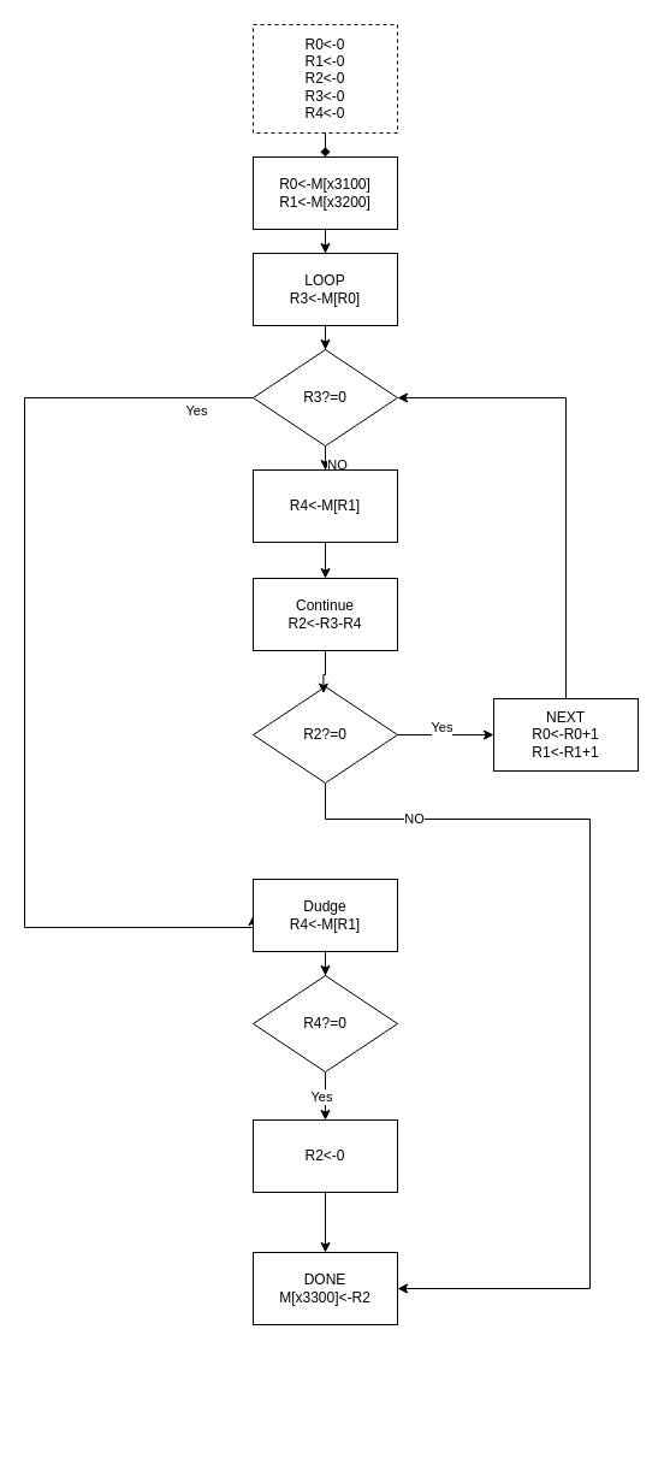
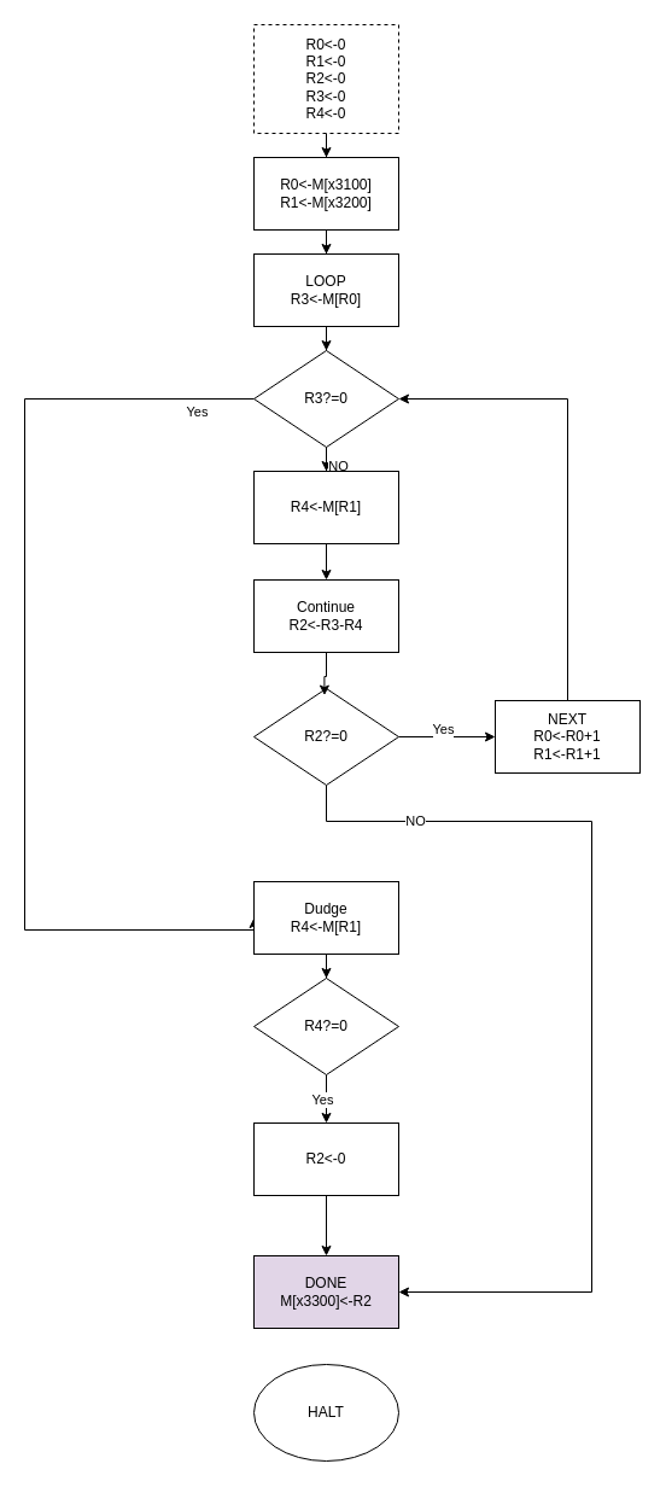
- <mxCell id="2" style="edgeStyle=orthogonalEdgeStyle;rounded=0;orthogonalLoop=1;jettySize=auto;html=1;entryX=0.5;entryY=0;entryDx=0;entryDy=0;endArrow=diamond;" edge="1" parent="1" source="3" target="5"><mxGeometry relative="1" as="geometry" /></mxCell>
+ <mxCell id="2" style="edgeStyle=orthogonalEdgeStyle;rounded=0;orthogonalLoop=1;jettySize=auto;html=1;entryX=0.5;entryY=0;entryDx=0;entryDy=0;" edge="1" parent="1" source="3" target="5"><mxGeometry relative="1" as="geometry" /></mxCell>
- <mxCell id="30" value="DONE&lt;br&gt;M[x3300]&amp;lt;-R2" style="rounded=0;whiteSpace=wrap;html=1;" vertex="1" parent="1"><mxGeometry x="210" y="1040" width="120" height="60" as="geometry" /></mxCell>
+ <mxCell id="30" value="DONE&lt;br&gt;M[x3300]&amp;lt;-R2" style="rounded=0;whiteSpace=wrap;html=1;fillColor=#e1d5e7;" vertex="1" parent="1"><mxGeometry x="210" y="1040" width="120" height="60" as="geometry" /></mxCell>
+ <mxCell id="31" value="HALT" style="ellipse;whiteSpace=wrap;html=1;" vertex="1" parent="1"><mxGeometry x="210" y="1130" width="120" height="80" as="geometry" /></mxCell>
